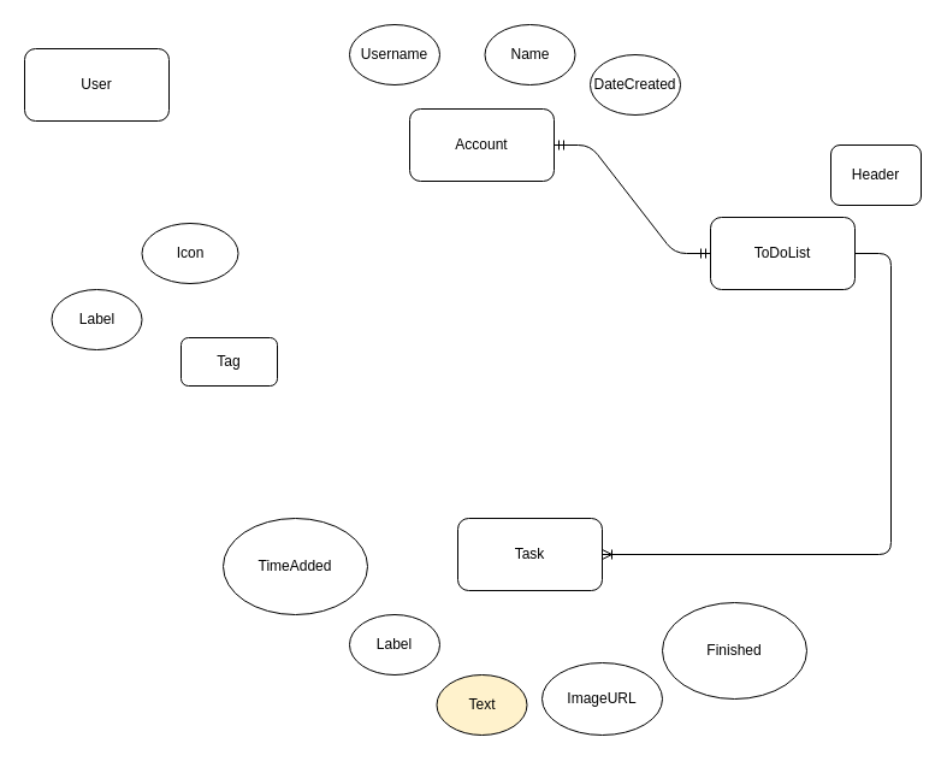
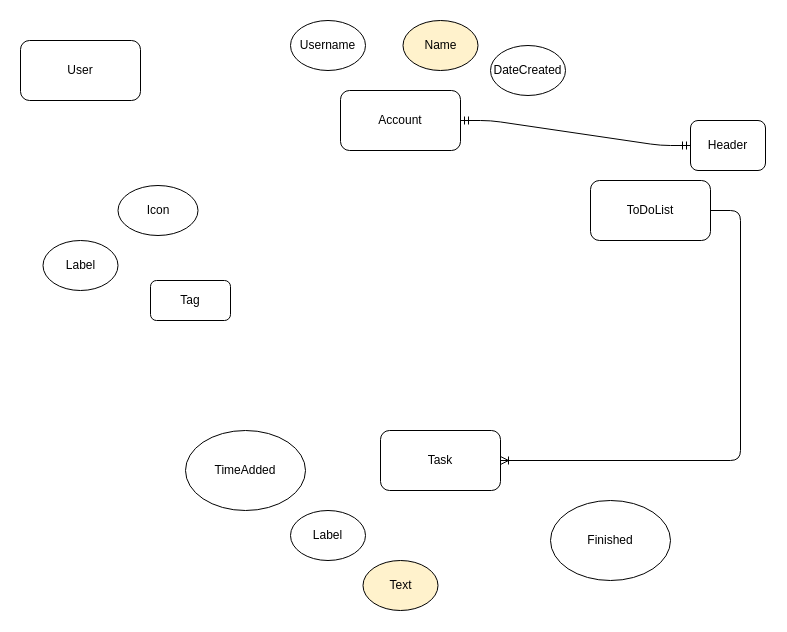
- <mxCell id="17" value="Name" style="ellipse;whiteSpace=wrap;html=1;" vertex="1" parent="1"><mxGeometry x="402.5" y="20" width="75" height="50" as="geometry" /></mxCell>
+ <mxCell id="17" value="Name" style="ellipse;whiteSpace=wrap;html=1;fillColor=#fff2cc;" vertex="1" parent="1"><mxGeometry x="402.5" y="20" width="75" height="50" as="geometry" /></mxCell>
- <mxCell id="5" value="" style="edgeStyle=entityRelationEdgeStyle;fontSize=12;html=1;endArrow=ERmandOne;startArrow=ERmandOne;entryX=0;entryY=0.5;entryDx=0;entryDy=0;exitX=1;exitY=0.5;exitDx=0;exitDy=0;" edge="1" parent="1" source="3" target="4"><mxGeometry width="100" height="100" relative="1" as="geometry"><mxPoint x="360" y="370" as="sourcePoint" /><mxPoint x="460" y="270" as="targetPoint" /></mxGeometry></mxCell>
+ <mxCell id="5" value="" style="edgeStyle=entityRelationEdgeStyle;fontSize=12;html=1;endArrow=ERmandOne;startArrow=ERmandOne;exitX=1;exitY=0.5;exitDx=0;exitDy=0;" edge="1" parent="1" source="3" target="19"><mxGeometry width="100" height="100" relative="1" as="geometry"><mxPoint x="360" y="370" as="sourcePoint" /><mxPoint x="460" y="270" as="targetPoint" /></mxGeometry></mxCell>
- <mxCell id="12" value="ImageURL" style="ellipse;whiteSpace=wrap;html=1;" vertex="1" parent="1"><mxGeometry x="450" y="550" width="100" height="60" as="geometry" /></mxCell>
